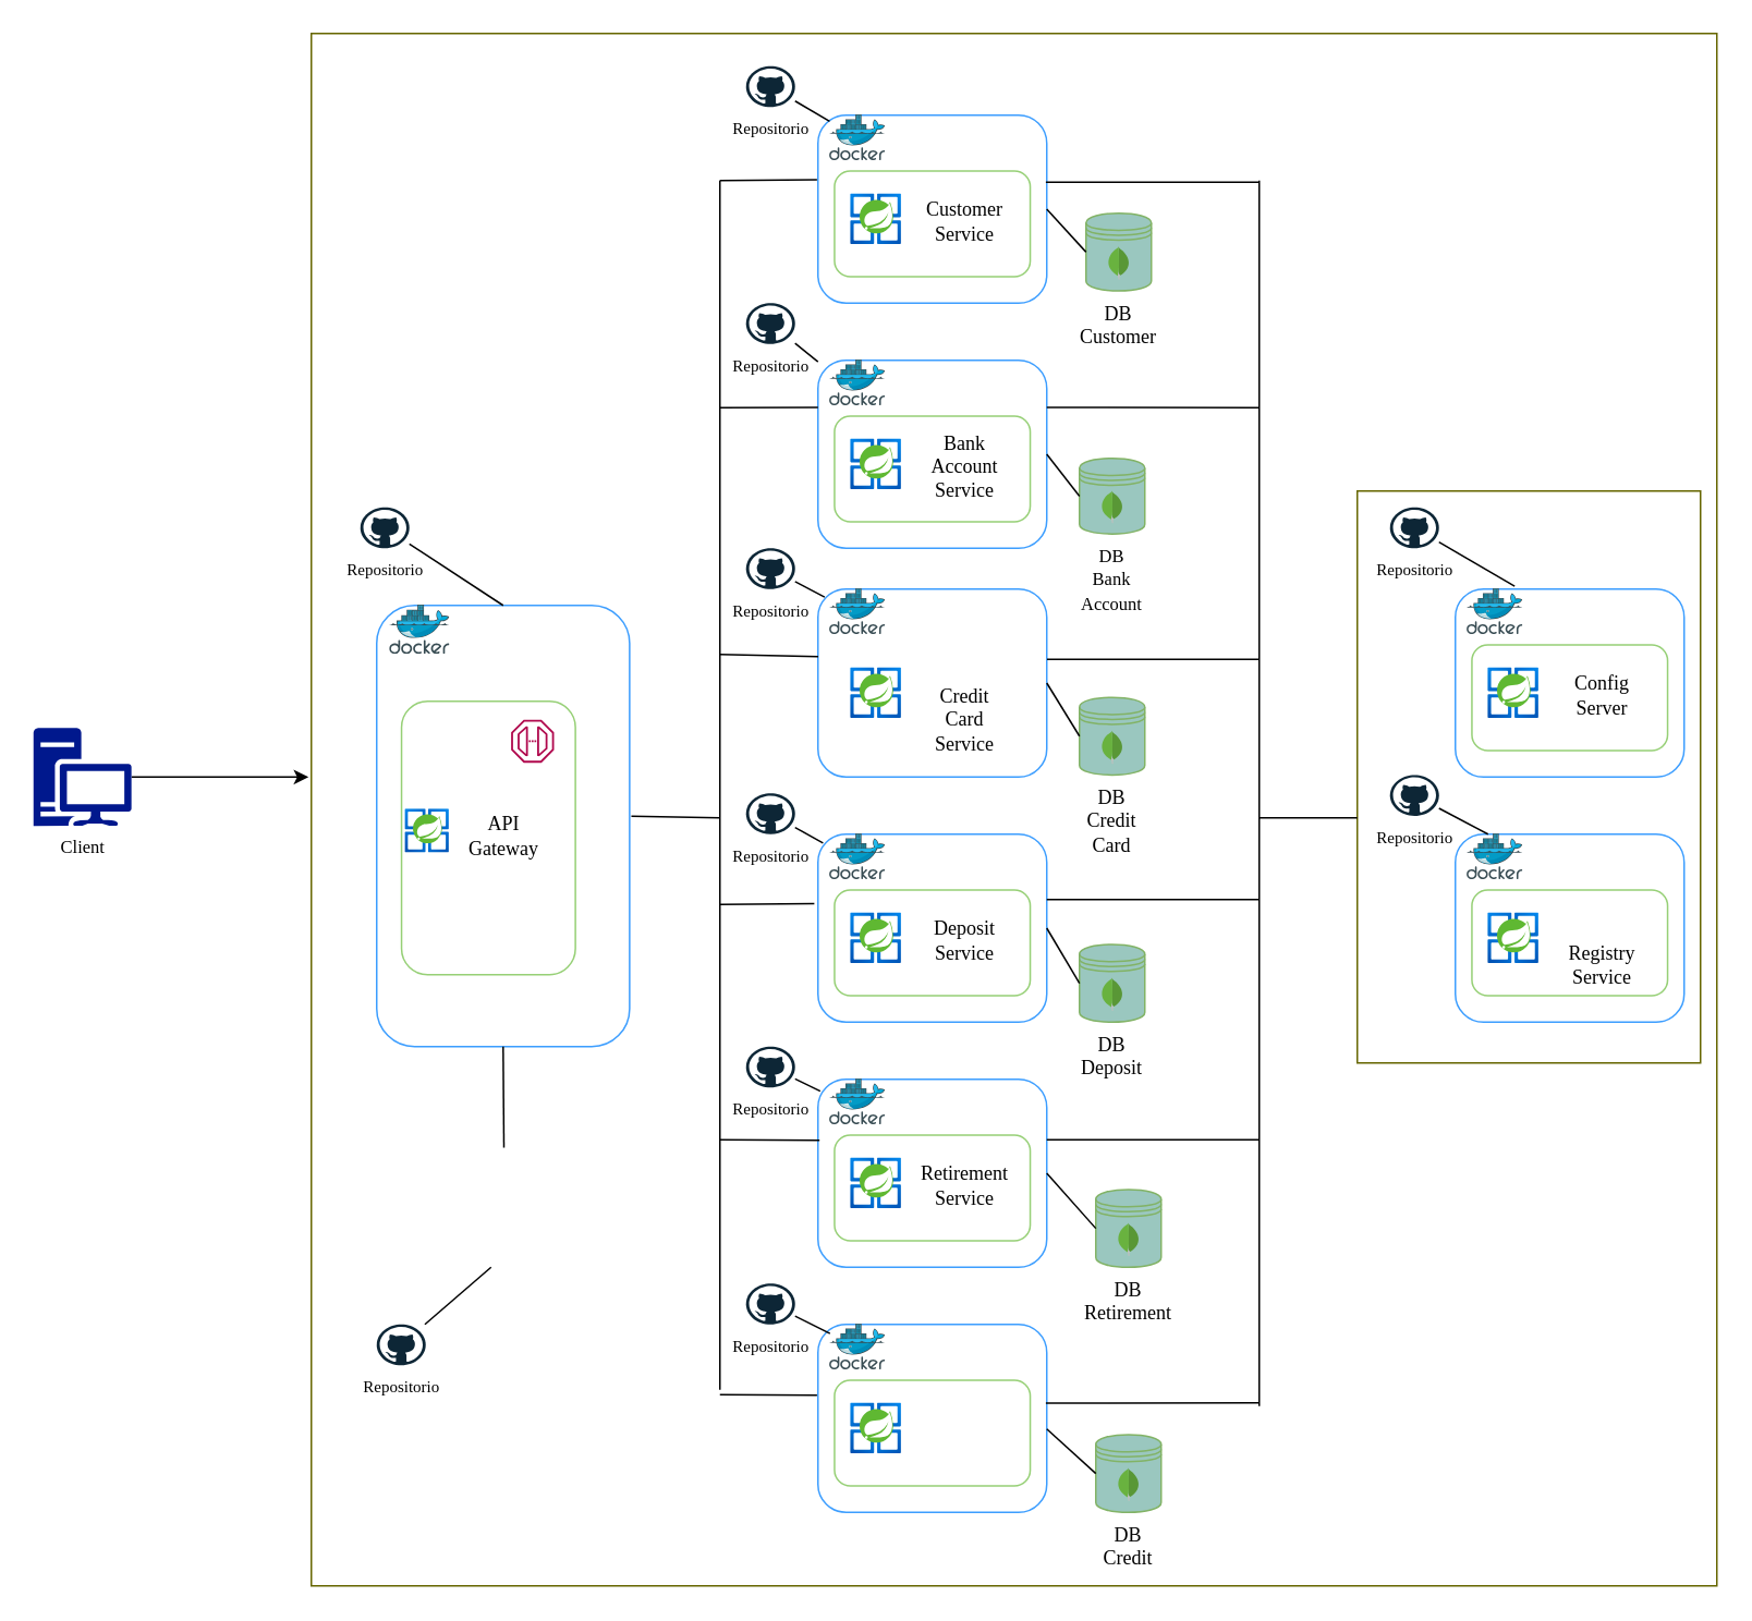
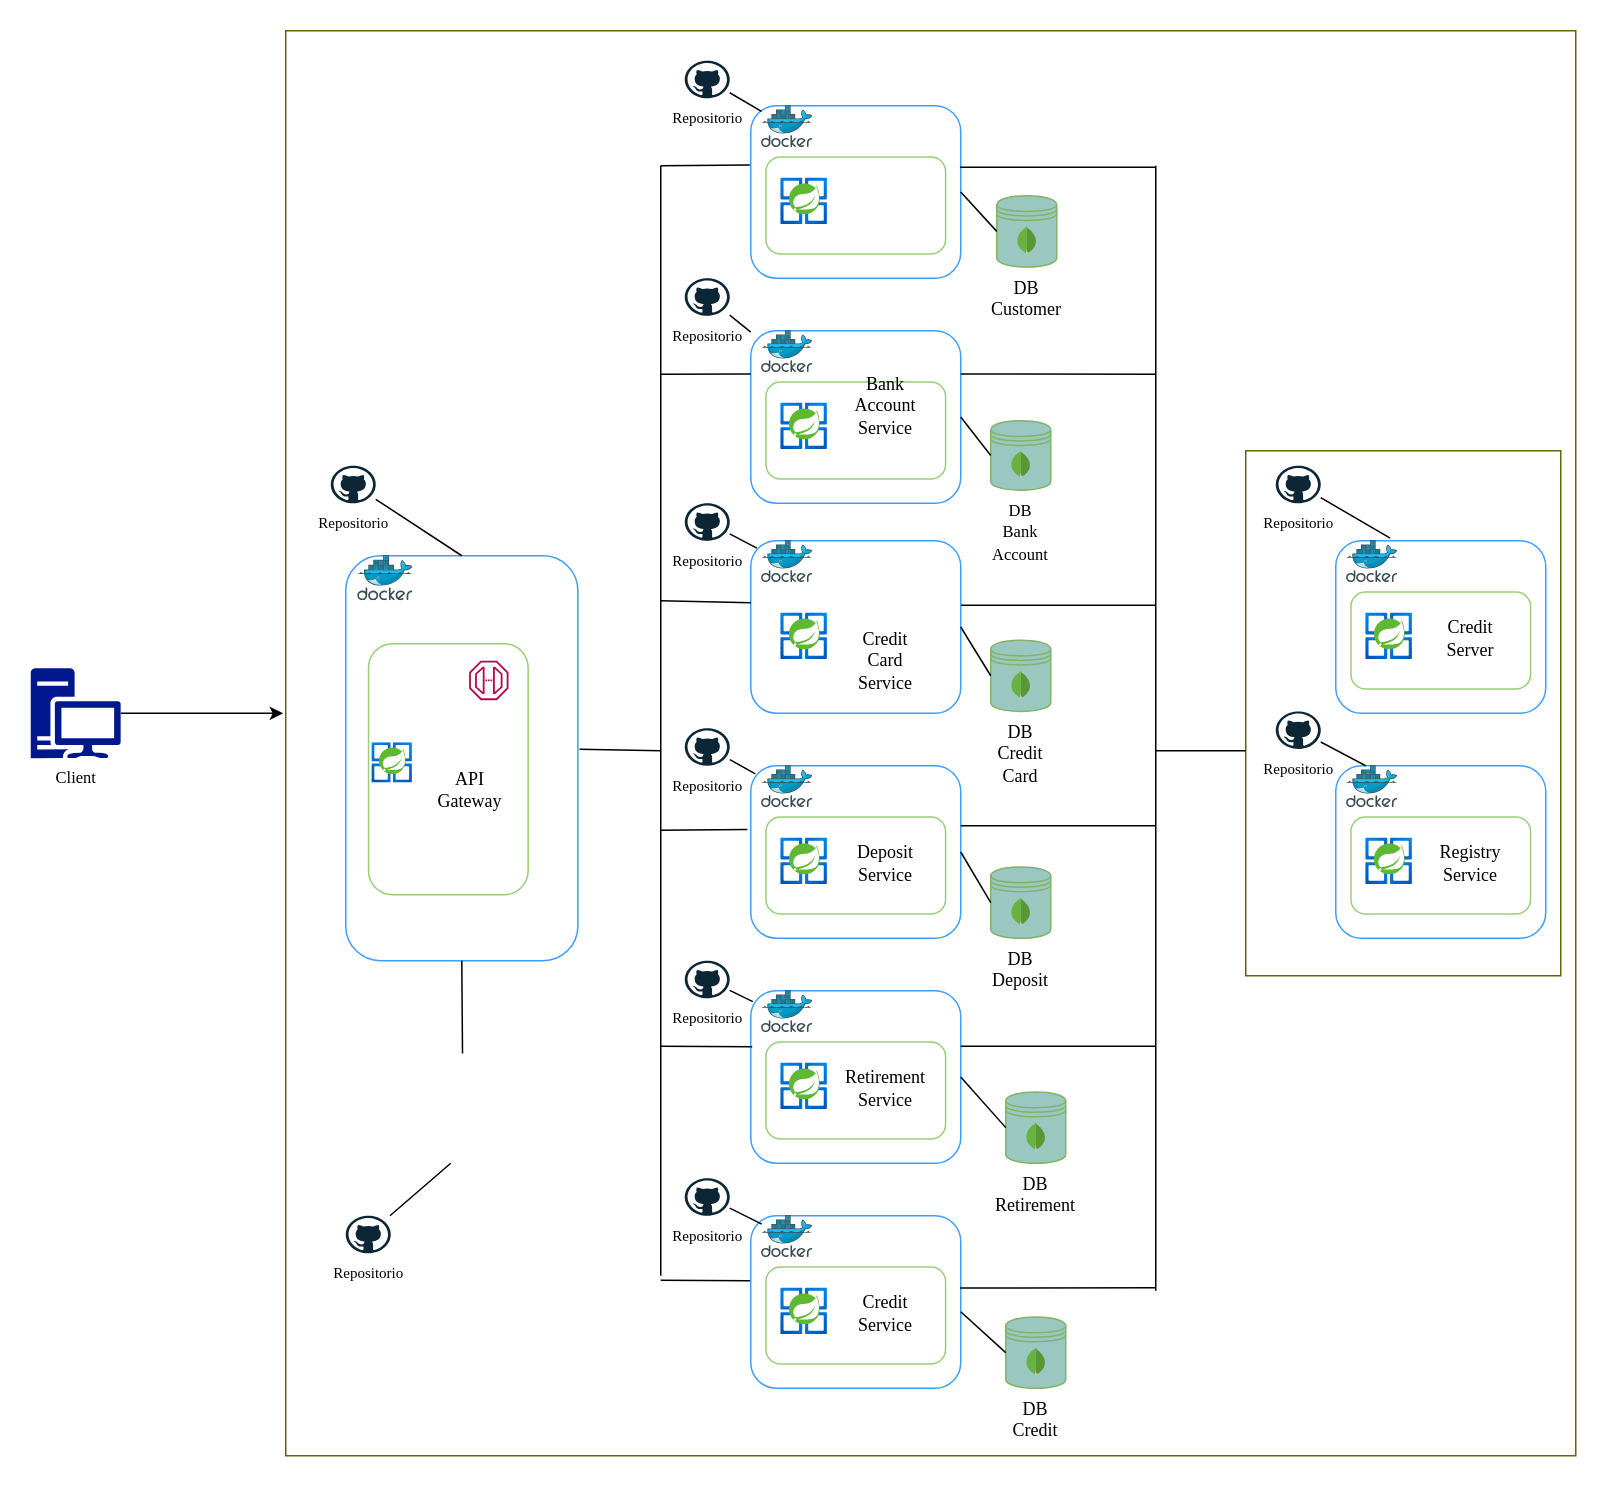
- <mxCell id="14" value="&lt;font style=&quot;font-size: 12px&quot; face=&quot;Verdana&quot;&gt;Customer Service&lt;/font&gt;" style="text;html=1;strokeColor=none;fillColor=none;align=center;verticalAlign=middle;whiteSpace=wrap;rounded=0;" parent="11" vertex="1"><mxGeometry x="53.421" y="17.904" width="51.579" height="25.156" as="geometry" /></mxCell>
- <mxCell id="35" value="&lt;font style=&quot;font-size: 12px&quot; face=&quot;Verdana&quot;&gt;Bank Account Service&lt;/font&gt;" style="text;html=1;strokeColor=none;fillColor=none;align=center;verticalAlign=middle;whiteSpace=wrap;rounded=0;" parent="32" vertex="1"><mxGeometry x="53.421" y="17.904" width="51.579" height="25.156" as="geometry" /></mxCell>
+ <mxCell id="35" value="&lt;font style=&quot;font-size: 12px&quot; face=&quot;Verdana&quot;&gt;Bank Account Service&lt;/font&gt;" style="text;html=1;strokeColor=none;fillColor=none;align=center;verticalAlign=middle;whiteSpace=wrap;rounded=0;" parent="32" vertex="1"><mxGeometry x="53.421" y="2.904" width="51.579" height="25.156" as="geometry" /></mxCell>
- <mxCell id="107" value="&lt;font style=&quot;font-size: 12px&quot; face=&quot;Verdana&quot;&gt;Config Server&lt;/font&gt;" style="text;html=1;strokeColor=none;fillColor=none;align=center;verticalAlign=middle;whiteSpace=wrap;rounded=0;" parent="104" vertex="1"><mxGeometry x="53.421" y="17.904" width="51.579" height="25.156" as="geometry" /></mxCell>
+ <mxCell id="107" value="&lt;font style=&quot;font-size: 12px&quot; face=&quot;Verdana&quot;&gt;Credit Server&lt;/font&gt;" style="text;html=1;strokeColor=none;fillColor=none;align=center;verticalAlign=middle;whiteSpace=wrap;rounded=0;" parent="104" vertex="1"><mxGeometry x="53.421" y="17.904" width="51.579" height="25.156" as="geometry" /></mxCell>
- <mxCell id="22" value="&lt;font style=&quot;font-size: 12px&quot; face=&quot;Verdana&quot;&gt;API Gateway&lt;/font&gt;" style="text;html=1;strokeColor=none;fillColor=none;align=center;verticalAlign=middle;whiteSpace=wrap;rounded=0;" parent="19" vertex="1"><mxGeometry x="33.158" y="46.299" width="60.126" height="71.092" as="geometry" /></mxCell>
+ <mxCell id="22" value="&lt;font style=&quot;font-size: 12px&quot; face=&quot;Verdana&quot;&gt;API Gateway&lt;/font&gt;" style="text;html=1;strokeColor=none;fillColor=none;align=center;verticalAlign=middle;whiteSpace=wrap;rounded=0;" parent="19" vertex="1"><mxGeometry x="38.158" y="61.299" width="60.126" height="71.092" as="geometry" /></mxCell>
- <mxCell id="115" value="&lt;font style=&quot;font-size: 12px&quot; face=&quot;Verdana&quot;&gt;Registry Service&lt;/font&gt;" style="text;html=1;strokeColor=none;fillColor=none;align=center;verticalAlign=middle;whiteSpace=wrap;rounded=0;" parent="112" vertex="1"><mxGeometry x="53.421" y="32.904" width="51.579" height="25.156" as="geometry" /></mxCell>
+ <mxCell id="115" value="&lt;font style=&quot;font-size: 12px&quot; face=&quot;Verdana&quot;&gt;Registry Service&lt;/font&gt;" style="text;html=1;strokeColor=none;fillColor=none;align=center;verticalAlign=middle;whiteSpace=wrap;rounded=0;" parent="112" vertex="1"><mxGeometry x="53.421" y="17.904" width="51.579" height="25.156" as="geometry" /></mxCell>
+ <mxCell id="78" value="&lt;font style=&quot;font-size: 12px&quot; face=&quot;Verdana&quot;&gt;Credit Service&lt;/font&gt;" style="text;html=1;strokeColor=none;fillColor=none;align=center;verticalAlign=middle;whiteSpace=wrap;rounded=0;" parent="75" vertex="1"><mxGeometry x="53.421" y="17.904" width="51.579" height="25.156" as="geometry" /></mxCell>
